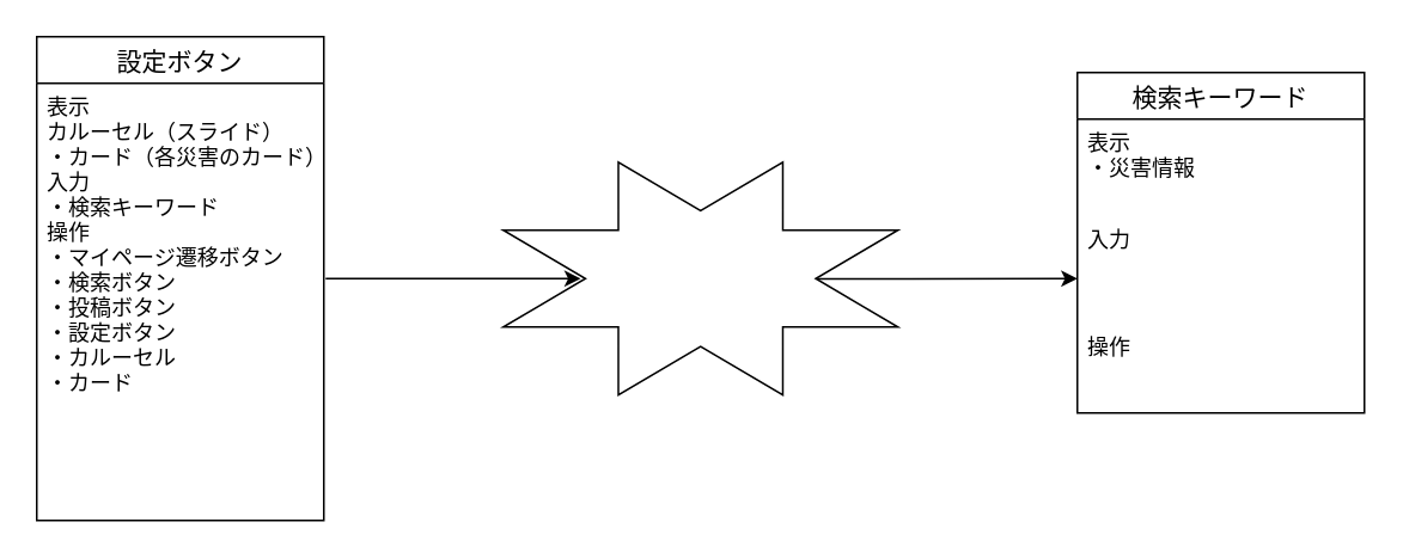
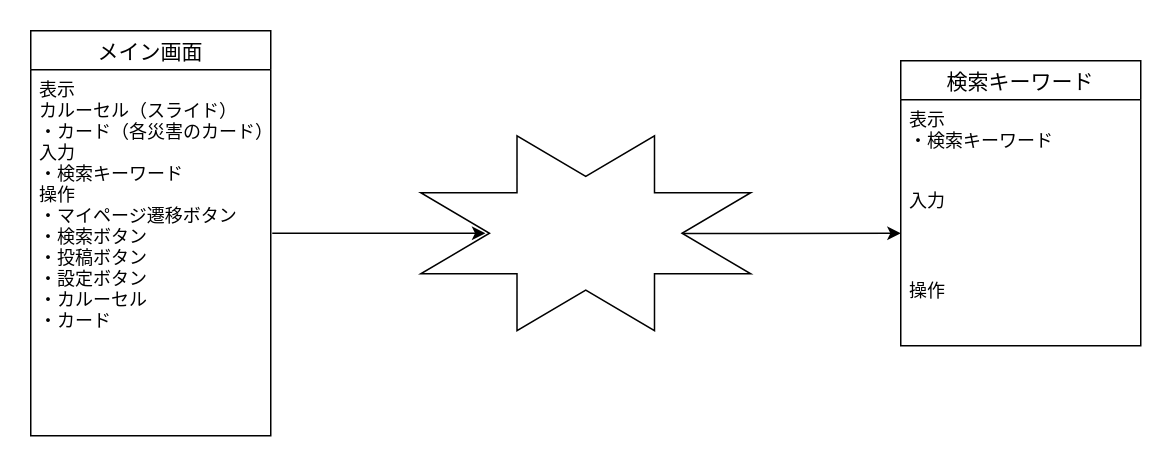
- <mxCell id="5" value="設定ボタン" style="swimlane;fontStyle=0;childLayout=stackLayout;horizontal=1;startSize=26;horizontalStack=0;resizeParent=1;resizeParentMax=0;resizeLast=0;collapsible=1;marginBottom=0;align=center;fontSize=14;" parent="1" vertex="1"><mxGeometry x="20" y="20" width="160" height="270" as="geometry" /></mxCell>
+ <mxCell id="5" value="メイン画面" style="swimlane;fontStyle=0;childLayout=stackLayout;horizontal=1;startSize=26;horizontalStack=0;resizeParent=1;resizeParentMax=0;resizeLast=0;collapsible=1;marginBottom=0;align=center;fontSize=14;" parent="1" vertex="1"><mxGeometry x="20" y="20" width="160" height="270" as="geometry" /></mxCell>
- <mxCell id="8" value="表示&#10;・災害情報&#10;　" style="text;strokeColor=none;fillColor=none;spacingLeft=4;spacingRight=4;overflow=hidden;rotatable=0;points=[[0,0.5],[1,0.5]];portConstraint=eastwest;fontSize=12;" parent="7" vertex="1"><mxGeometry y="26" width="160" height="54" as="geometry" /></mxCell>
+ <mxCell id="8" value="表示&#10;・検索キーワード&#10;　" style="text;strokeColor=none;fillColor=none;spacingLeft=4;spacingRight=4;overflow=hidden;rotatable=0;points=[[0,0.5],[1,0.5]];portConstraint=eastwest;fontSize=12;" parent="7" vertex="1"><mxGeometry y="26" width="160" height="54" as="geometry" /></mxCell>
